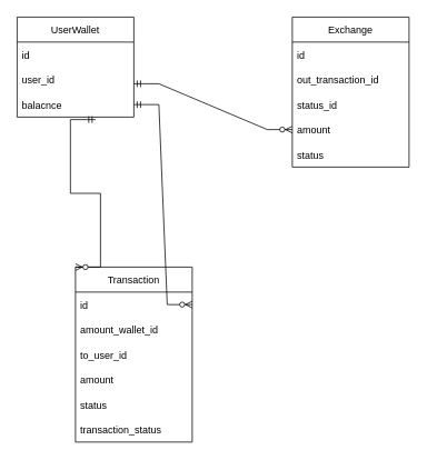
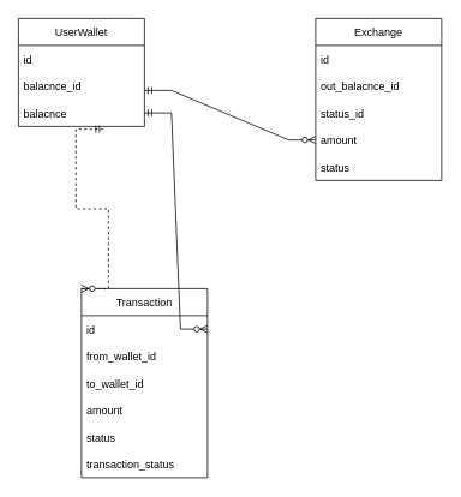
- <mxCell id="4" value="user_id" style="text;strokeColor=none;fillColor=none;align=left;verticalAlign=middle;spacingLeft=4;spacingRight=4;overflow=hidden;points=[[0,0.5],[1,0.5]];portConstraint=eastwest;rotatable=0;" parent="2" vertex="1"><mxGeometry y="60" width="140" height="30" as="geometry" /></mxCell>
+ <mxCell id="4" value="balacnce_id" style="text;strokeColor=none;fillColor=none;align=left;verticalAlign=middle;spacingLeft=4;spacingRight=4;overflow=hidden;points=[[0,0.5],[1,0.5]];portConstraint=eastwest;rotatable=0;" parent="2" vertex="1"><mxGeometry y="60" width="140" height="30" as="geometry" /></mxCell>
- <mxCell id="8" value="out_transaction_id" style="text;strokeColor=none;fillColor=none;align=left;verticalAlign=middle;spacingLeft=4;spacingRight=4;overflow=hidden;points=[[0,0.5],[1,0.5]];portConstraint=eastwest;rotatable=0;" parent="6" vertex="1"><mxGeometry y="60" width="140" height="30" as="geometry" /></mxCell>
+ <mxCell id="8" value="out_balacnce_id" style="text;strokeColor=none;fillColor=none;align=left;verticalAlign=middle;spacingLeft=4;spacingRight=4;overflow=hidden;points=[[0,0.5],[1,0.5]];portConstraint=eastwest;rotatable=0;" parent="6" vertex="1"><mxGeometry y="60" width="140" height="30" as="geometry" /></mxCell>
- <mxCell id="20" value="" style="edgeStyle=entityRelationEdgeStyle;fontSize=12;html=1;endArrow=ERzeroToMany;startArrow=ERmandOne;rounded=0;exitX=0.671;exitY=1.1;exitDx=0;exitDy=0;entryX=0;entryY=0;entryDx=0;entryDy=0;exitPerimeter=0;" parent="1" source="5" target="12" edge="1"><mxGeometry width="100" height="100" relative="1" as="geometry"><mxPoint x="200" y="210" as="sourcePoint" /><mxPoint x="300" y="110" as="targetPoint" /></mxGeometry></mxCell>
+ <mxCell id="20" value="" style="edgeStyle=entityRelationEdgeStyle;fontSize=12;html=1;endArrow=ERzeroToMany;startArrow=ERmandOne;rounded=0;exitX=0.671;exitY=1.1;exitDx=0;exitDy=0;entryX=0;entryY=0;entryDx=0;entryDy=0;exitPerimeter=0;dashed=1;" parent="1" source="5" target="12" edge="1"><mxGeometry width="100" height="100" relative="1" as="geometry"><mxPoint x="200" y="210" as="sourcePoint" /><mxPoint x="300" y="110" as="targetPoint" /></mxGeometry></mxCell>
- <mxCell id="14" value="amount_wallet_id" style="text;strokeColor=none;fillColor=none;align=left;verticalAlign=middle;spacingLeft=4;spacingRight=4;overflow=hidden;points=[[0,0.5],[1,0.5]];portConstraint=eastwest;rotatable=0;" parent="12" vertex="1"><mxGeometry y="60" width="140" height="30" as="geometry" /></mxCell>
+ <mxCell id="14" value="from_wallet_id" style="text;strokeColor=none;fillColor=none;align=left;verticalAlign=middle;spacingLeft=4;spacingRight=4;overflow=hidden;points=[[0,0.5],[1,0.5]];portConstraint=eastwest;rotatable=0;" parent="12" vertex="1"><mxGeometry y="60" width="140" height="30" as="geometry" /></mxCell>
- <mxCell id="15" value="to_user_id" style="text;strokeColor=none;fillColor=none;align=left;verticalAlign=middle;spacingLeft=4;spacingRight=4;overflow=hidden;points=[[0,0.5],[1,0.5]];portConstraint=eastwest;rotatable=0;" parent="12" vertex="1"><mxGeometry y="90" width="140" height="30" as="geometry" /></mxCell>
+ <mxCell id="15" value="to_wallet_id" style="text;strokeColor=none;fillColor=none;align=left;verticalAlign=middle;spacingLeft=4;spacingRight=4;overflow=hidden;points=[[0,0.5],[1,0.5]];portConstraint=eastwest;rotatable=0;" parent="12" vertex="1"><mxGeometry y="90" width="140" height="30" as="geometry" /></mxCell>
